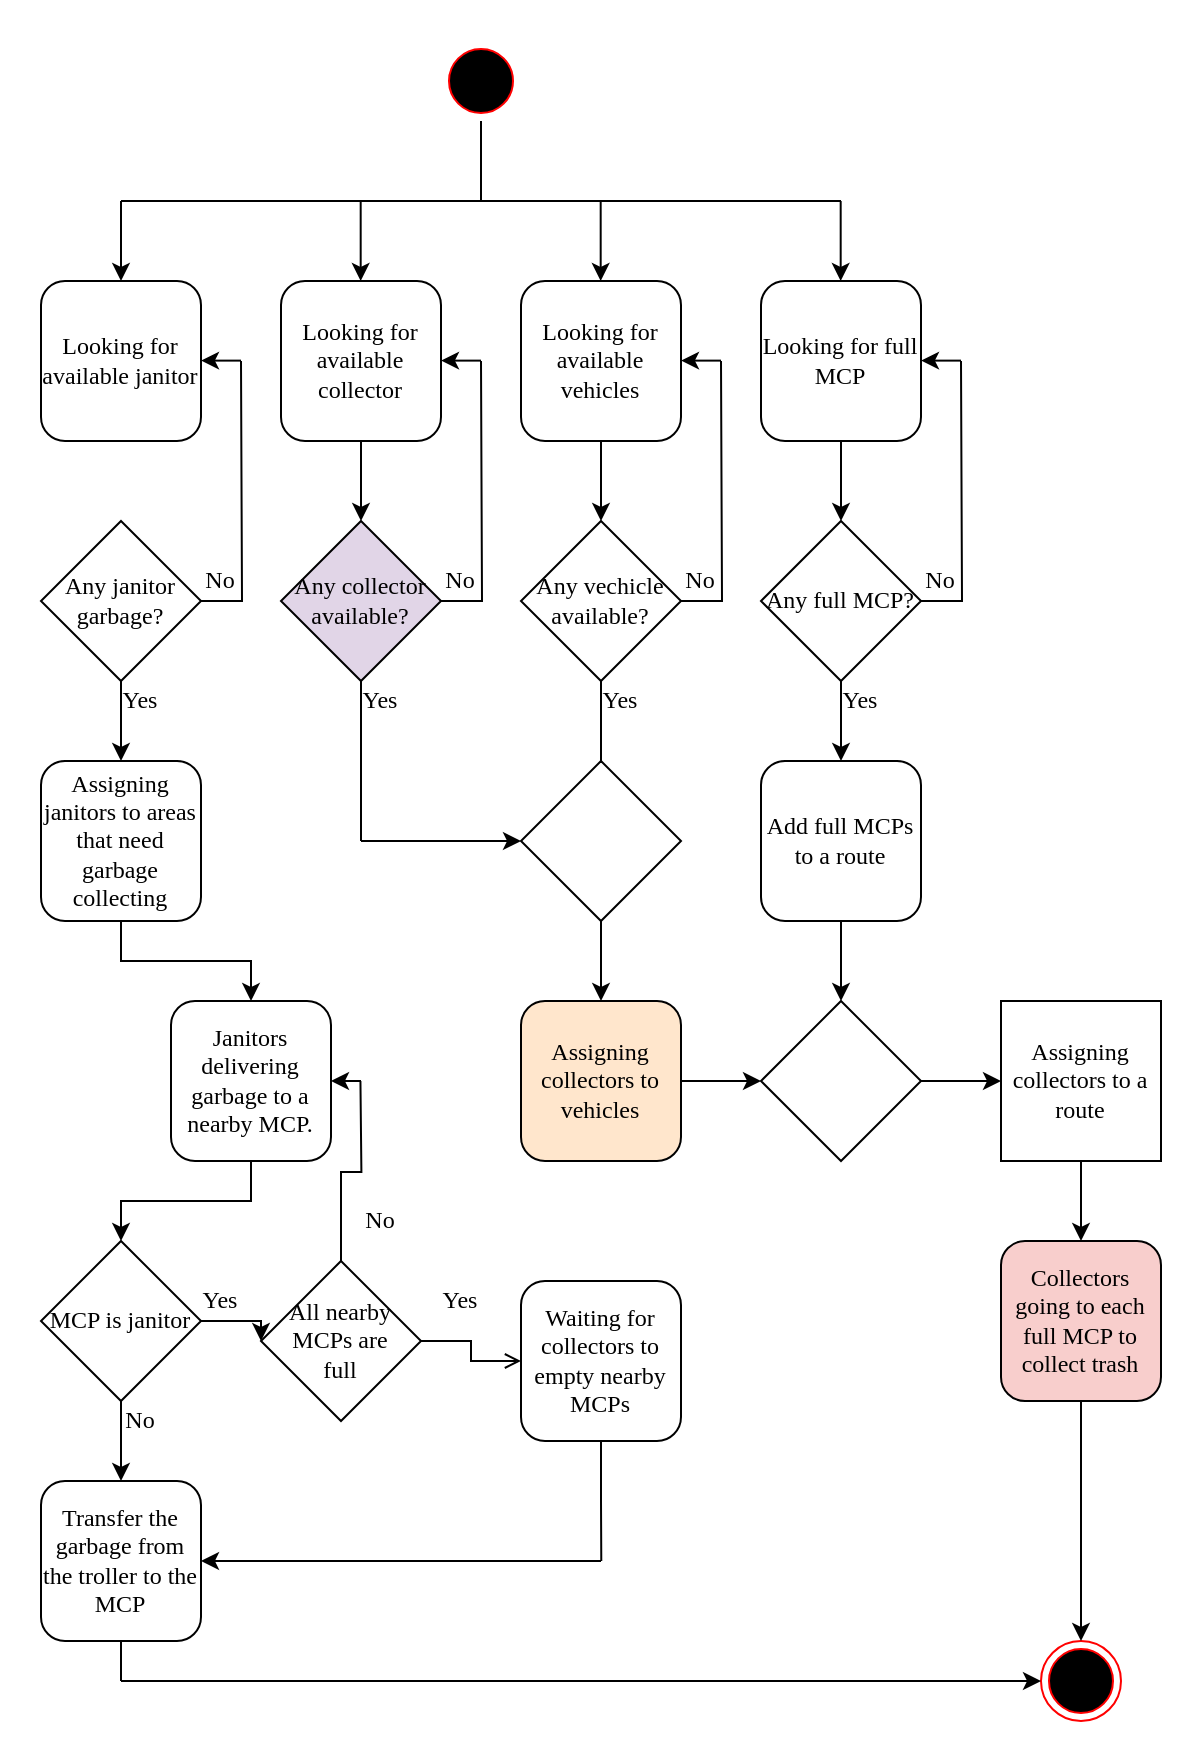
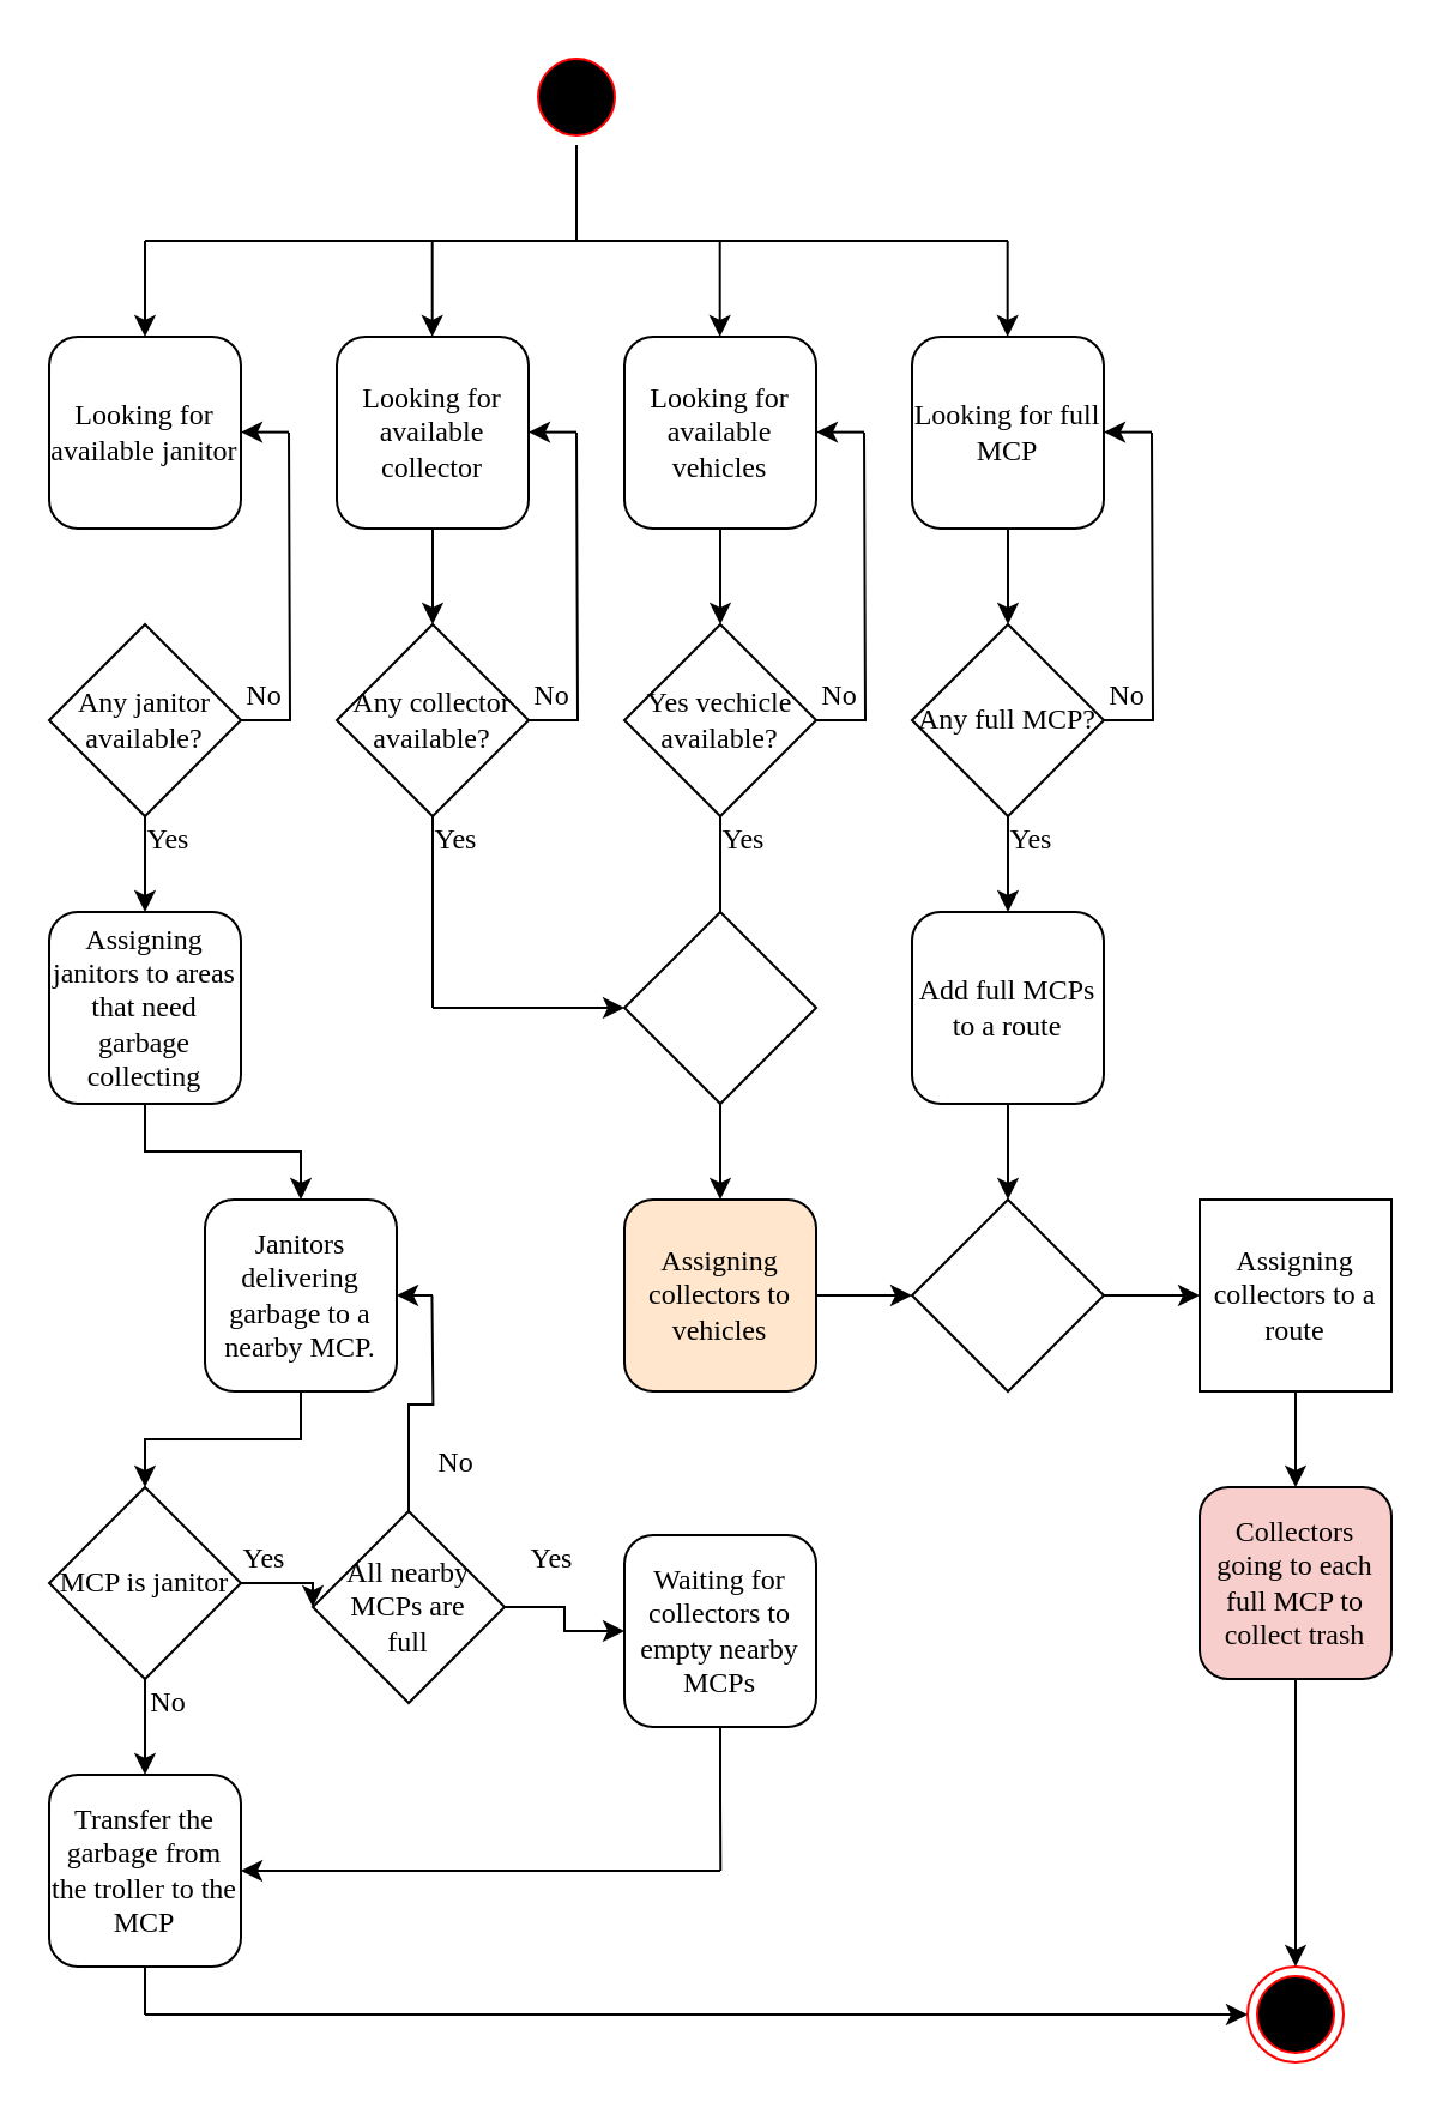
- <mxCell id="15" value="Any janitor &lt;br&gt;garbage?" style="rhombus;whiteSpace=wrap;html=1;fontFamily=Times New Roman;fontSize=12;" vertex="1" parent="1"><mxGeometry x="20" y="260" width="80" height="80" as="geometry" /></mxCell>
+ <mxCell id="15" value="Any janitor &lt;br&gt;available?" style="rhombus;whiteSpace=wrap;html=1;fontFamily=Times New Roman;fontSize=12;" vertex="1" parent="1"><mxGeometry x="20" y="260" width="80" height="80" as="geometry" /></mxCell>
- <mxCell id="18" value="Any collector available?" style="rhombus;whiteSpace=wrap;html=1;fontFamily=Times New Roman;fontSize=12;fillColor=#e1d5e7;" vertex="1" parent="1"><mxGeometry x="140" y="260" width="80" height="80" as="geometry" /></mxCell>
+ <mxCell id="18" value="Any collector available?" style="rhombus;whiteSpace=wrap;html=1;fontFamily=Times New Roman;fontSize=12;" vertex="1" parent="1"><mxGeometry x="140" y="260" width="80" height="80" as="geometry" /></mxCell>
- <mxCell id="21" value="Any vechicle &lt;br&gt;available?" style="rhombus;whiteSpace=wrap;html=1;fontFamily=Times New Roman;fontSize=12;" vertex="1" parent="1"><mxGeometry x="260" y="260" width="80" height="80" as="geometry" /></mxCell>
+ <mxCell id="21" value="Yes vechicle &lt;br&gt;available?" style="rhombus;whiteSpace=wrap;html=1;fontFamily=Times New Roman;fontSize=12;" vertex="1" parent="1"><mxGeometry x="260" y="260" width="80" height="80" as="geometry" /></mxCell>
- <mxCell id="63" style="edgeStyle=orthogonalEdgeStyle;rounded=0;orthogonalLoop=1;jettySize=auto;html=1;exitX=1;exitY=0.5;exitDx=0;exitDy=0;entryX=0;entryY=0.5;entryDx=0;entryDy=0;fontFamily=Times New Roman;fontSize=12;endArrow=open;endFill=1;" edge="1" parent="1" source="64" target="69"><mxGeometry relative="1" as="geometry" /></mxCell>
+ <mxCell id="63" style="edgeStyle=orthogonalEdgeStyle;rounded=0;orthogonalLoop=1;jettySize=auto;html=1;exitX=1;exitY=0.5;exitDx=0;exitDy=0;entryX=0;entryY=0.5;entryDx=0;entryDy=0;fontFamily=Times New Roman;fontSize=12;endArrow=classic;endFill=1;" edge="1" parent="1" source="64" target="69"><mxGeometry relative="1" as="geometry" /></mxCell>
